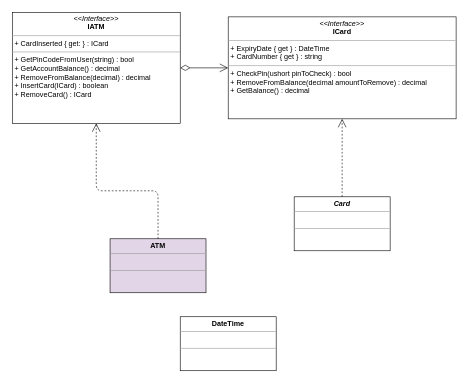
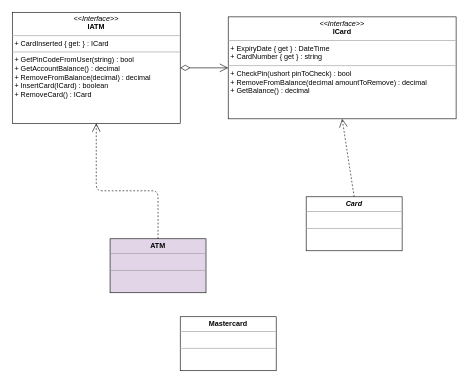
- <mxCell id="3" value="&lt;p style=&quot;margin: 0px ; margin-top: 4px ; text-align: center&quot;&gt;&lt;b&gt;&lt;i&gt;Card&lt;/i&gt;&lt;/b&gt;&lt;/p&gt;&lt;hr size=&quot;1&quot;&gt;&lt;p style=&quot;margin: 0px ; margin-left: 4px&quot;&gt;&lt;br&gt;&lt;/p&gt;&lt;hr size=&quot;1&quot;&gt;&lt;p style=&quot;margin: 0px ; margin-left: 4px&quot;&gt;&lt;br&gt;&lt;/p&gt;" style="verticalAlign=top;align=left;overflow=fill;fontSize=12;fontFamily=Helvetica;html=1;" parent="1" vertex="1"><mxGeometry x="490" y="327.5" width="160" height="90" as="geometry" /></mxCell>
+ <mxCell id="3" value="&lt;p style=&quot;margin: 0px ; margin-top: 4px ; text-align: center&quot;&gt;&lt;b&gt;&lt;i&gt;Card&lt;/i&gt;&lt;/b&gt;&lt;/p&gt;&lt;hr size=&quot;1&quot;&gt;&lt;p style=&quot;margin: 0px ; margin-left: 4px&quot;&gt;&lt;br&gt;&lt;/p&gt;&lt;hr size=&quot;1&quot;&gt;&lt;p style=&quot;margin: 0px ; margin-left: 4px&quot;&gt;&lt;br&gt;&lt;/p&gt;" style="verticalAlign=top;align=left;overflow=fill;fontSize=12;fontFamily=Helvetica;html=1;" parent="1" vertex="1"><mxGeometry x="510" y="327.5" width="160" height="90" as="geometry" /></mxCell>
- <mxCell id="5" value="&lt;p style=&quot;margin: 0px ; margin-top: 4px ; text-align: center&quot;&gt;&lt;b&gt;DateTime&lt;/b&gt;&lt;/p&gt;&lt;hr size=&quot;1&quot;&gt;&lt;p style=&quot;margin: 0px ; margin-left: 4px&quot;&gt;&lt;br&gt;&lt;/p&gt;&lt;hr size=&quot;1&quot;&gt;&lt;p style=&quot;margin: 0px ; margin-left: 4px&quot;&gt;&lt;br&gt;&lt;/p&gt;" style="verticalAlign=top;align=left;overflow=fill;fontSize=12;fontFamily=Helvetica;html=1;" parent="1" vertex="1"><mxGeometry x="300" y="527.5" width="160" height="90" as="geometry" /></mxCell>
+ <mxCell id="5" value="&lt;p style=&quot;margin: 0px ; margin-top: 4px ; text-align: center&quot;&gt;&lt;b&gt;Mastercard&lt;/b&gt;&lt;/p&gt;&lt;hr size=&quot;1&quot;&gt;&lt;p style=&quot;margin: 0px ; margin-left: 4px&quot;&gt;&lt;br&gt;&lt;/p&gt;&lt;hr size=&quot;1&quot;&gt;&lt;p style=&quot;margin: 0px ; margin-left: 4px&quot;&gt;&lt;br&gt;&lt;/p&gt;" style="verticalAlign=top;align=left;overflow=fill;fontSize=12;fontFamily=Helvetica;html=1;" parent="1" vertex="1"><mxGeometry x="300" y="527.5" width="160" height="90" as="geometry" /></mxCell>
